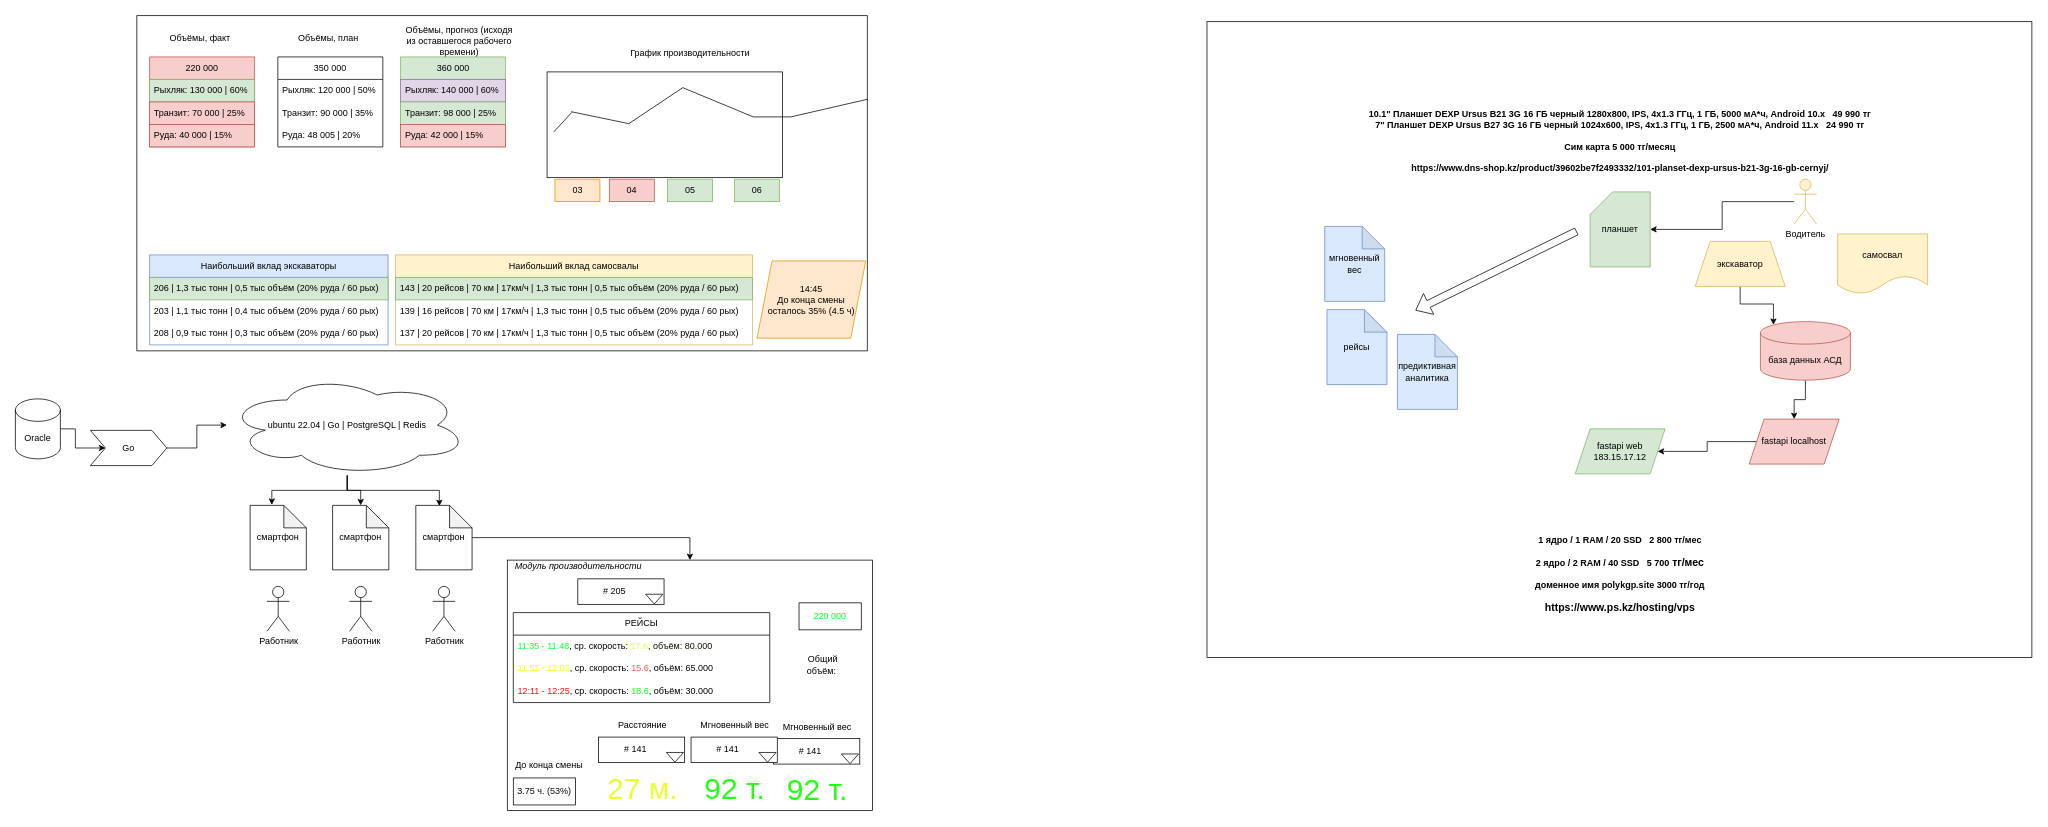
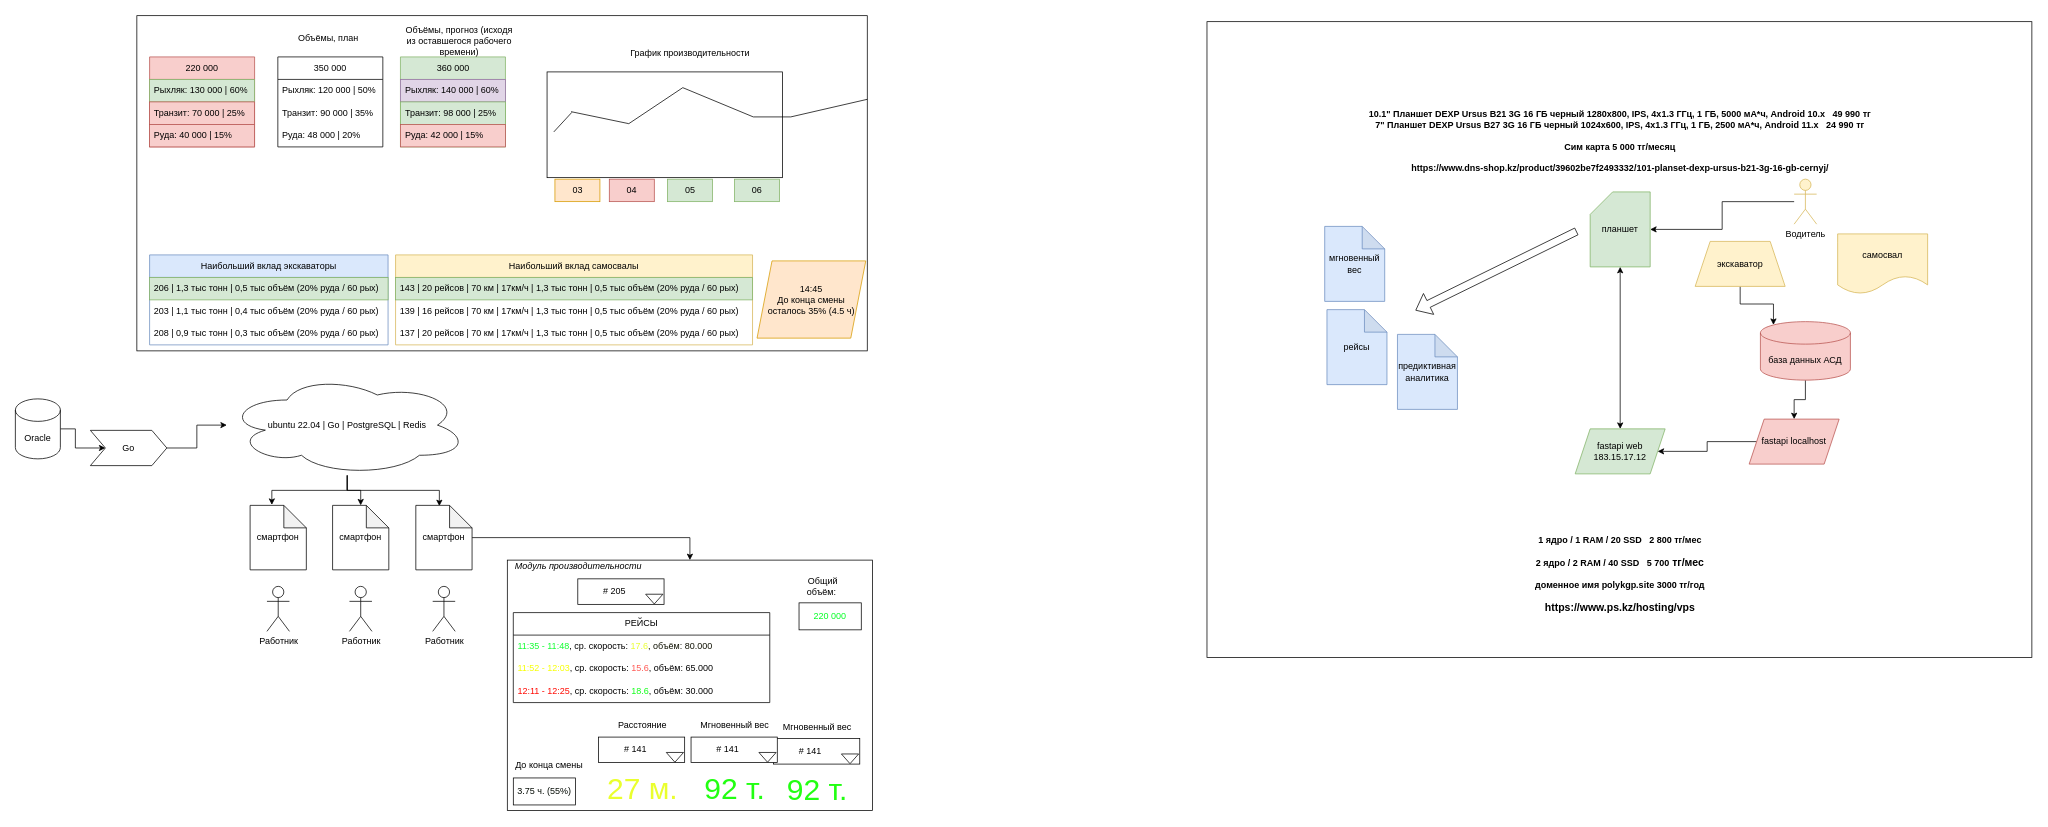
- <mxCell id="57" value="Объёмы, факт" style="text;html=1;strokeColor=none;fillColor=none;align=center;verticalAlign=middle;whiteSpace=wrap;rounded=0;" parent="1" vertex="1"><mxGeometry x="224" y="35" width="85" height="29" as="geometry" /></mxCell>
- <mxCell id="66" value="Руда: 48 005 | 20%" style="text;strokeColor=none;fillColor=none;align=left;verticalAlign=middle;spacingLeft=4;spacingRight=4;overflow=hidden;points=[[0,0.5],[1,0.5]];portConstraint=eastwest;rotatable=0;whiteSpace=wrap;html=1;" parent="63" vertex="1"><mxGeometry y="90" width="140" height="30" as="geometry" /></mxCell>
+ <mxCell id="66" value="Руда: 48 000 | 20%" style="text;strokeColor=none;fillColor=none;align=left;verticalAlign=middle;spacingLeft=4;spacingRight=4;overflow=hidden;points=[[0,0.5],[1,0.5]];portConstraint=eastwest;rotatable=0;whiteSpace=wrap;html=1;" parent="63" vertex="1"><mxGeometry y="90" width="140" height="30" as="geometry" /></mxCell>
+ <mxCell id="90" value="" style="endArrow=classic;startArrow=classic;html=1;rounded=0;entryX=0.5;entryY=1;entryDx=0;entryDy=0;entryPerimeter=0;exitX=0.5;exitY=0;exitDx=0;exitDy=0;" edge="1" parent="1" source="89" target="86"><mxGeometry width="50" height="50" relative="1" as="geometry"><mxPoint x="2140" y="440" as="sourcePoint" /><mxPoint x="2190" y="390" as="targetPoint" /></mxGeometry></mxCell>
- <mxCell id="39" value="Общий объём:&amp;nbsp;" style="text;html=1;strokeColor=none;fillColor=none;align=center;verticalAlign=middle;whiteSpace=wrap;rounded=0;" parent="1" vertex="1"><mxGeometry x="1066.5" y="871" width="60" height="30" as="geometry" /></mxCell>
+ <mxCell id="39" value="Общий объём:&amp;nbsp;" style="text;html=1;strokeColor=none;fillColor=none;align=center;verticalAlign=middle;whiteSpace=wrap;rounded=0;" parent="1" vertex="1"><mxGeometry x="1066.5" y="766" width="60" height="30" as="geometry" /></mxCell>
- <mxCell id="42" value="&lt;font color=&quot;#000801&quot;&gt;3.75 ч. (53%)&lt;/font&gt;" style="rounded=0;whiteSpace=wrap;html=1;fontColor=#00FF22;" parent="1" vertex="1"><mxGeometry x="684" y="1036.5" width="83" height="36" as="geometry" /></mxCell>
+ <mxCell id="42" value="&lt;font color=&quot;#000801&quot;&gt;3.75 ч. (55%)&lt;/font&gt;" style="rounded=0;whiteSpace=wrap;html=1;fontColor=#00FF22;" parent="1" vertex="1"><mxGeometry x="684" y="1036.5" width="83" height="36" as="geometry" /></mxCell>
